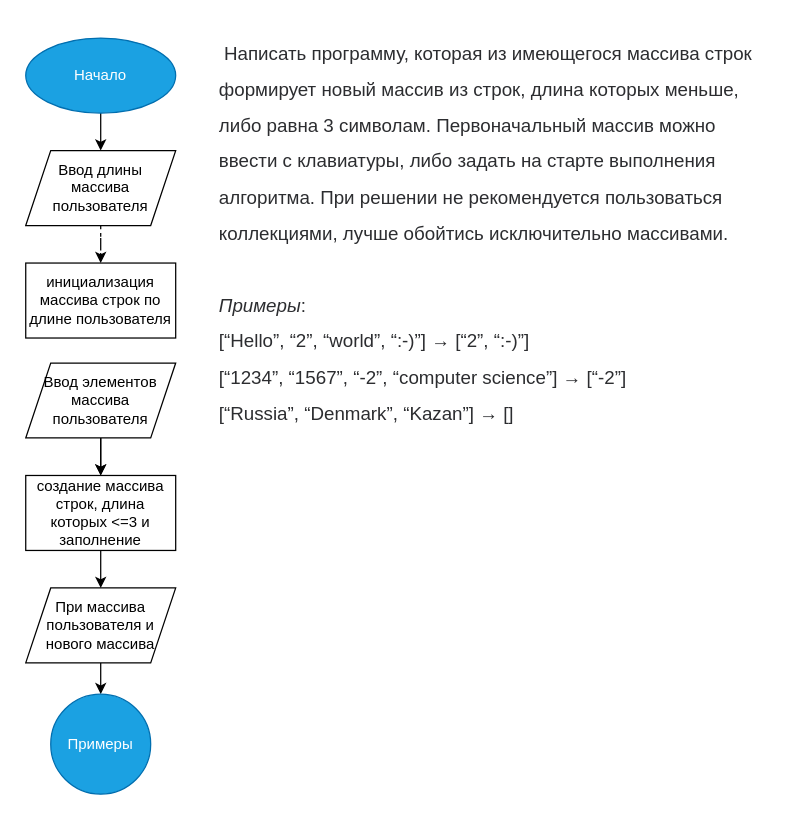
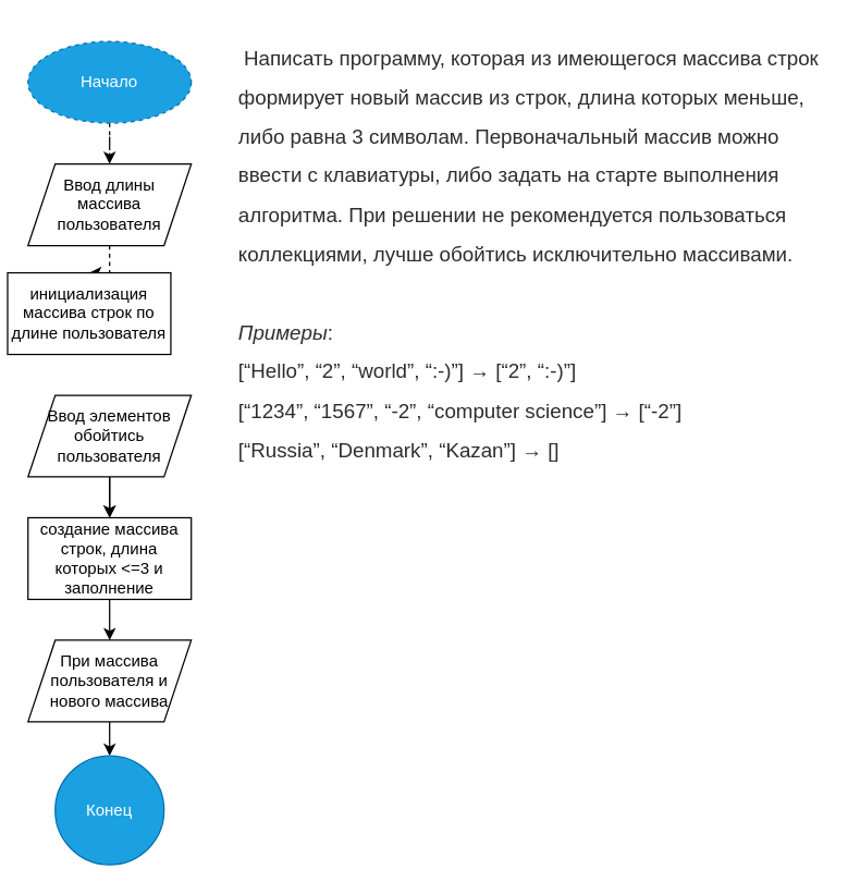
- <mxCell id="3" value="Начало" style="ellipse;whiteSpace=wrap;html=1;fillColor=#1ba1e2;strokeColor=#006EAF;fontColor=#ffffff;" vertex="1" parent="1"><mxGeometry x="20" y="30" width="120" height="60" as="geometry" /></mxCell>
+ <mxCell id="3" value="Начало" style="ellipse;whiteSpace=wrap;html=1;fillColor=#1ba1e2;strokeColor=#006EAF;fontColor=#ffffff;dashed=1;" vertex="1" parent="1"><mxGeometry x="20" y="30" width="120" height="60" as="geometry" /></mxCell>
- <mxCell id="2" value="" style="edgeStyle=orthogonalEdgeStyle;rounded=0;orthogonalLoop=1;jettySize=auto;html=1;" edge="1" parent="1" source="3" target="5"><mxGeometry relative="1" as="geometry" /></mxCell>
+ <mxCell id="2" value="" style="edgeStyle=orthogonalEdgeStyle;rounded=0;orthogonalLoop=1;jettySize=auto;html=1;dashed=1;" edge="1" parent="1" source="3" target="5"><mxGeometry relative="1" as="geometry" /></mxCell>
- <mxCell id="6" value="инициализация массива строк по длине пользователя" style="rounded=0;whiteSpace=wrap;html=1;" vertex="1" parent="1"><mxGeometry x="20" y="210" width="120" height="60" as="geometry" /></mxCell>
+ <mxCell id="6" value="инициализация массива строк по длине пользователя" style="rounded=0;whiteSpace=wrap;html=1;" vertex="1" parent="1"><mxGeometry x="5" y="200" width="120" height="60" as="geometry" /></mxCell>
- <mxCell id="9" value="Ввод элементов массива пользователя" style="shape=parallelogram;perimeter=parallelogramPerimeter;whiteSpace=wrap;html=1;fixedSize=1;" vertex="1" parent="1"><mxGeometry x="20" y="290" width="120" height="60" as="geometry" /></mxCell>
+ <mxCell id="9" value="Ввод элементов обойтись пользователя" style="shape=parallelogram;perimeter=parallelogramPerimeter;whiteSpace=wrap;html=1;fixedSize=1;" vertex="1" parent="1"><mxGeometry x="20" y="290" width="120" height="60" as="geometry" /></mxCell>
- <mxCell id="14" value="Примеры" style="ellipse;whiteSpace=wrap;html=1;aspect=fixed;fillColor=#1ba1e2;strokeColor=#006EAF;fontColor=#ffffff;" vertex="1" parent="1"><mxGeometry x="40" y="555" width="80" height="80" as="geometry" /></mxCell>
+ <mxCell id="14" value="Конец" style="ellipse;whiteSpace=wrap;html=1;aspect=fixed;fillColor=#1ba1e2;strokeColor=#006EAF;fontColor=#ffffff;" vertex="1" parent="1"><mxGeometry x="40" y="555" width="80" height="80" as="geometry" /></mxCell>
